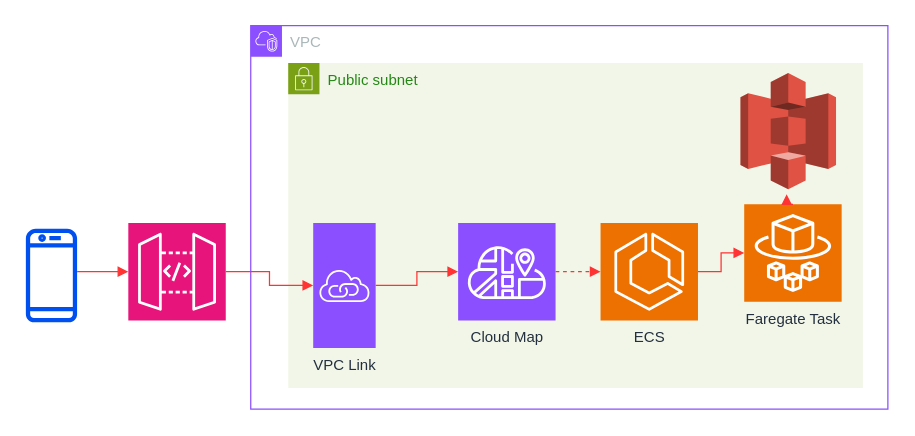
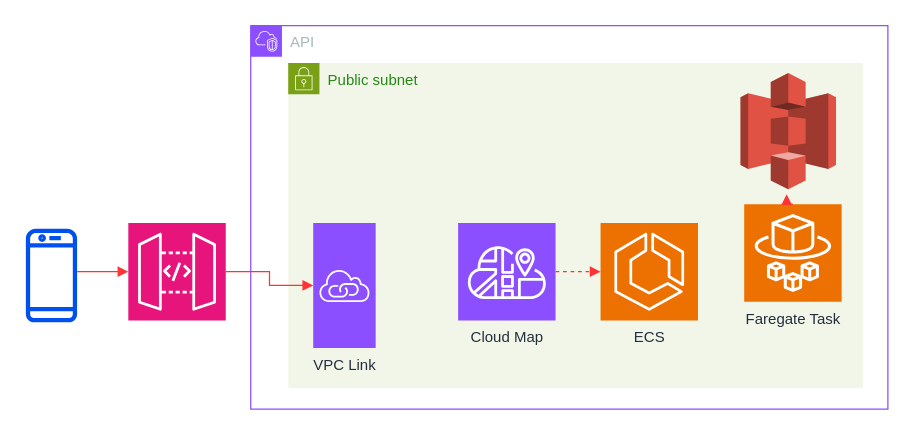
- <mxCell id="2" value="VPC" style="points=[[0,0],[0.25,0],[0.5,0],[0.75,0],[1,0],[1,0.25],[1,0.5],[1,0.75],[1,1],[0.75,1],[0.5,1],[0.25,1],[0,1],[0,0.75],[0,0.5],[0,0.25]];outlineConnect=0;gradientColor=none;html=1;whiteSpace=wrap;fontSize=12;fontStyle=0;container=1;pointerEvents=0;collapsible=0;recursiveResize=0;shape=mxgraph.aws4.group;grIcon=mxgraph.aws4.group_vpc2;strokeColor=#8C4FFF;fillColor=none;verticalAlign=top;align=left;spacingLeft=30;fontColor=#AAB7B8;dashed=0;" parent="1" vertex="1"><mxGeometry x="200" y="20" width="510" height="307" as="geometry" /></mxCell>
+ <mxCell id="2" value="API" style="points=[[0,0],[0.25,0],[0.5,0],[0.75,0],[1,0],[1,0.25],[1,0.5],[1,0.75],[1,1],[0.75,1],[0.5,1],[0.25,1],[0,1],[0,0.75],[0,0.5],[0,0.25]];outlineConnect=0;gradientColor=none;html=1;whiteSpace=wrap;fontSize=12;fontStyle=0;container=1;pointerEvents=0;collapsible=0;recursiveResize=0;shape=mxgraph.aws4.group;grIcon=mxgraph.aws4.group_vpc2;strokeColor=#8C4FFF;fillColor=none;verticalAlign=top;align=left;spacingLeft=30;fontColor=#AAB7B8;dashed=0;" parent="1" vertex="1"><mxGeometry x="200" y="20" width="510" height="307" as="geometry" /></mxCell>
- <mxCell id="10" value="" style="edgeStyle=orthogonalEdgeStyle;html=1;endArrow=block;elbow=vertical;startArrow=none;endFill=1;strokeColor=#FF3333;rounded=0;" parent="3" source="6" target="7" edge="1"><mxGeometry width="100" relative="1" as="geometry"><mxPoint x="228" y="100" as="sourcePoint" /><mxPoint x="299" y="151" as="targetPoint" /></mxGeometry></mxCell>
- <mxCell id="8" value="" style="edgeStyle=orthogonalEdgeStyle;html=1;endArrow=block;elbow=vertical;startArrow=none;endFill=1;strokeColor=#FF3333;rounded=0;" parent="3" source="4" target="5" edge="1"><mxGeometry width="100" relative="1" as="geometry"><mxPoint x="-55" y="100" as="sourcePoint" /><mxPoint x="30" y="100" as="targetPoint" /></mxGeometry></mxCell>
